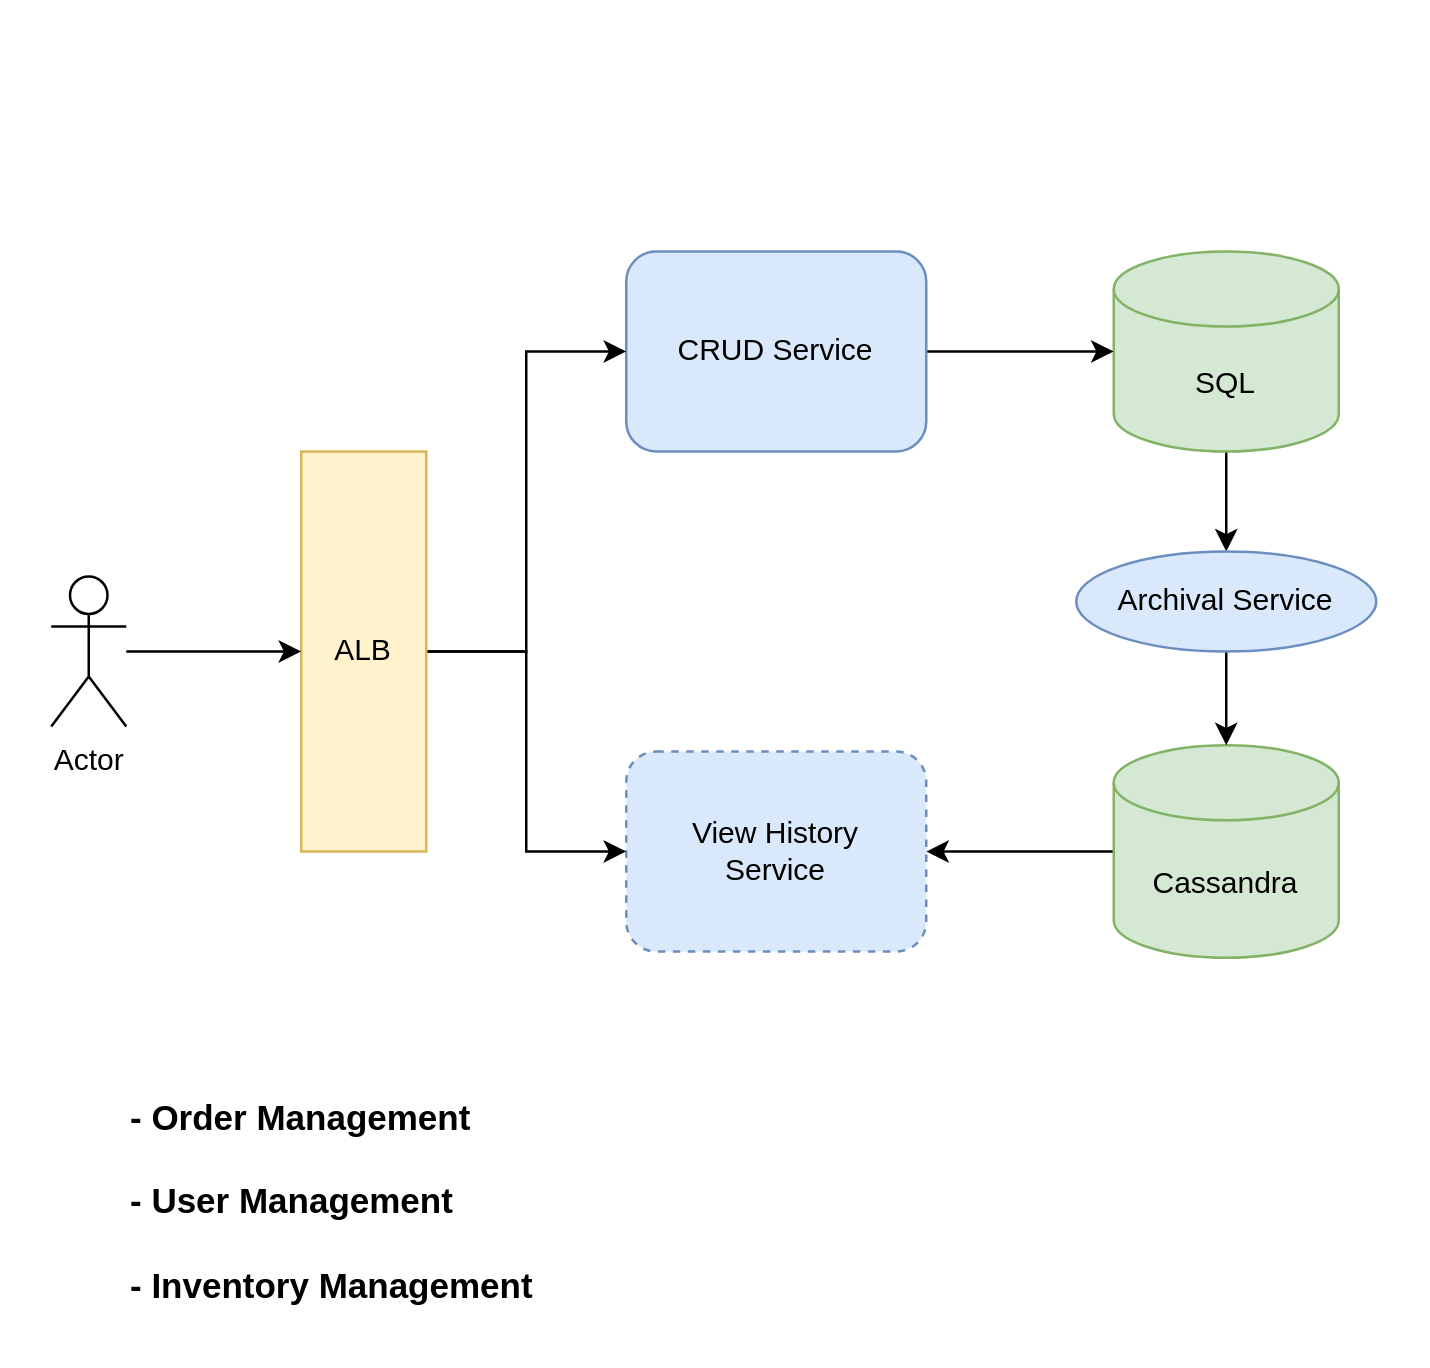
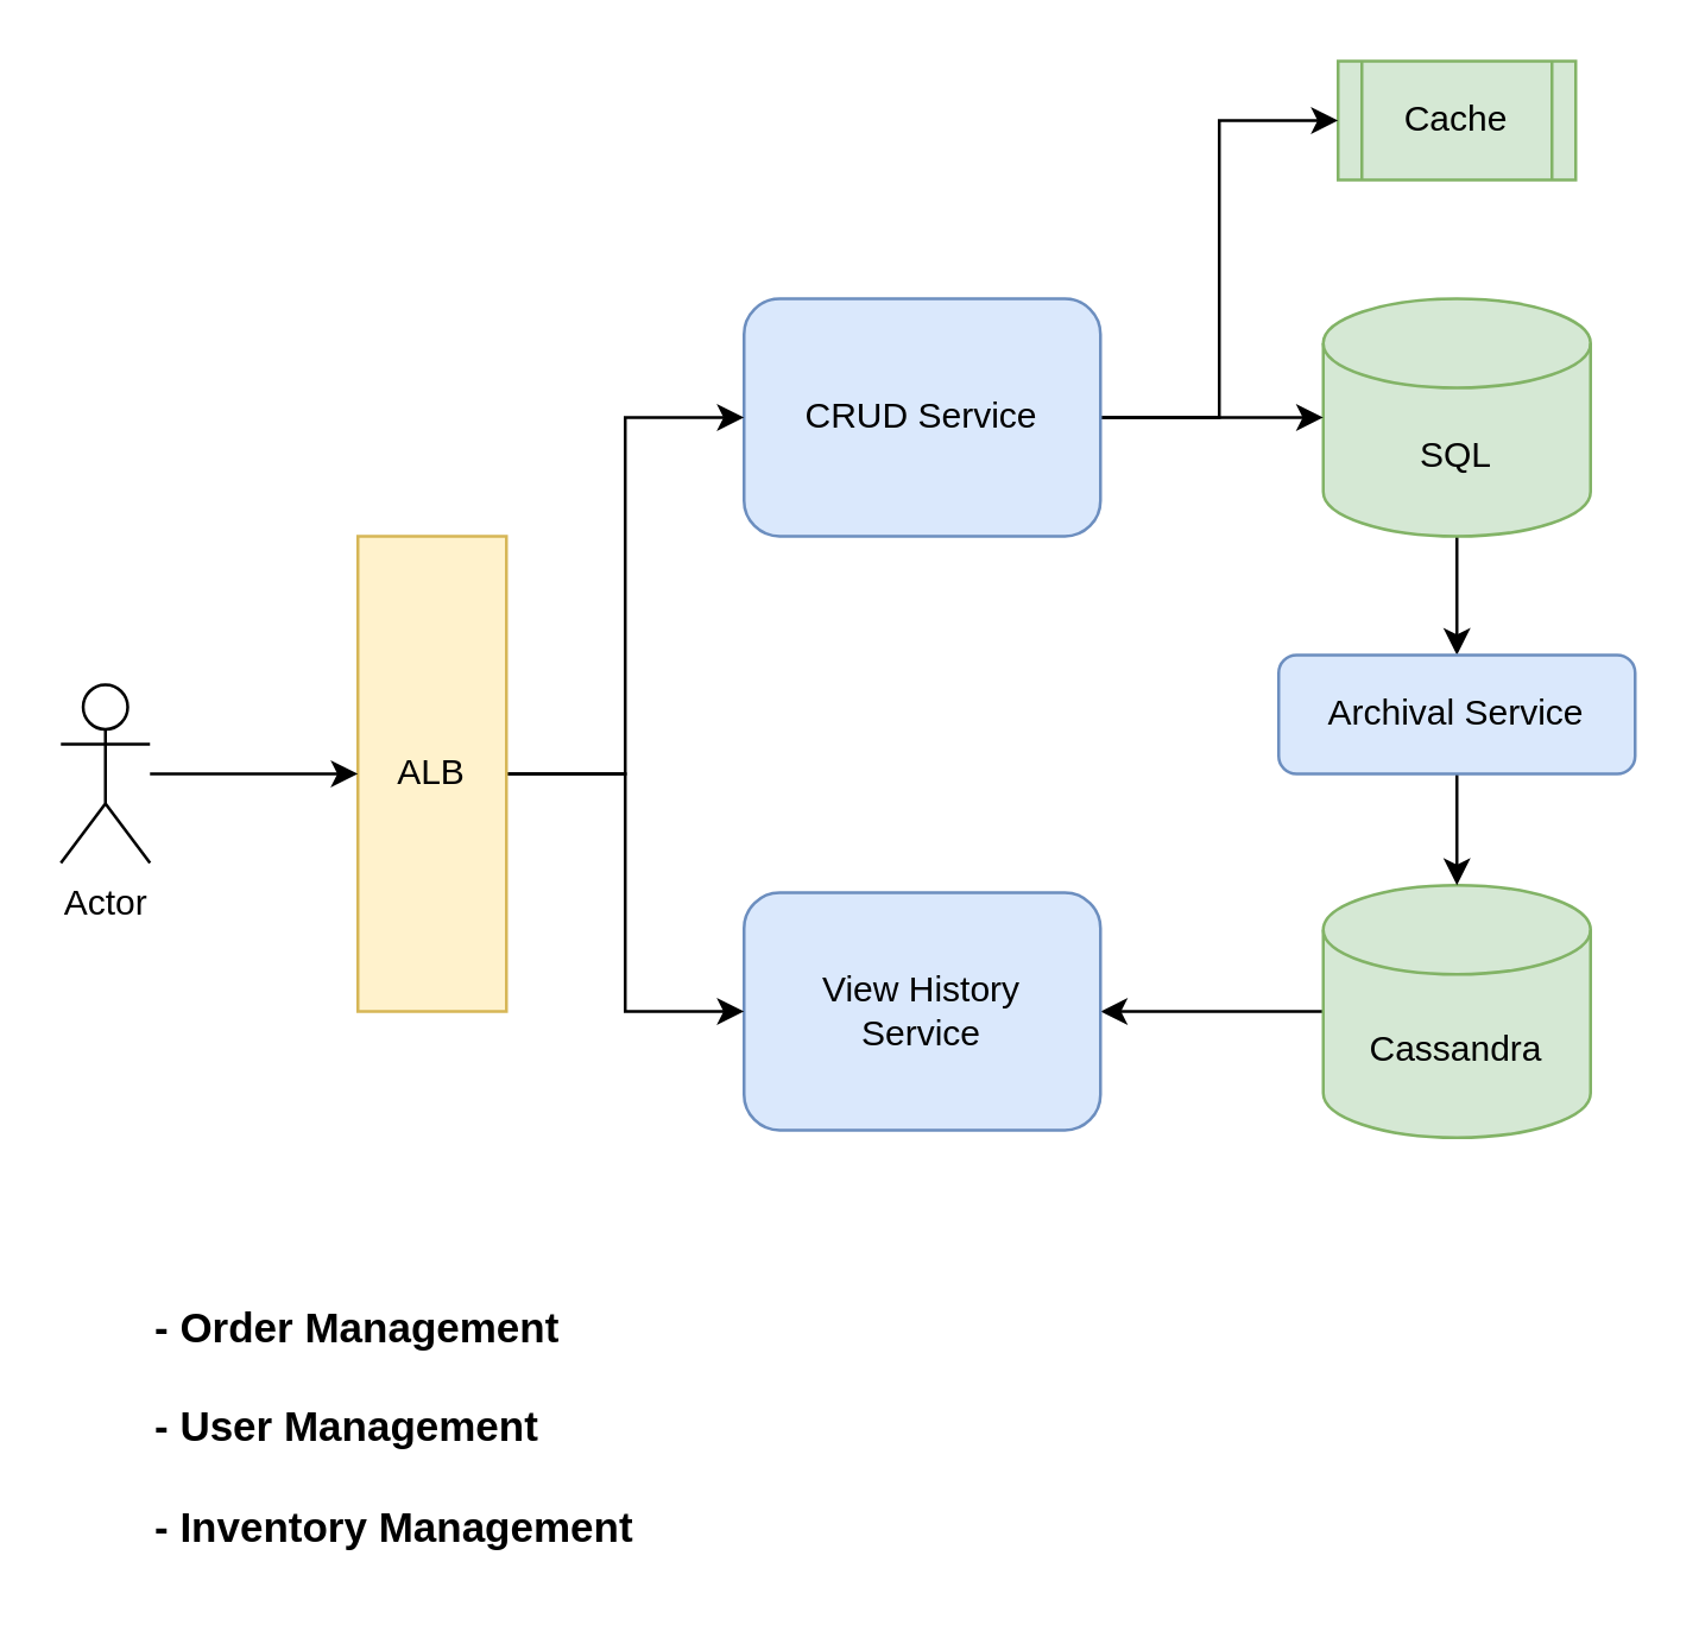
+ <mxCell id="4" value="Cache" style="shape=process;whiteSpace=wrap;html=1;backgroundOutline=1;fillColor=#d5e8d4;strokeColor=#82b366;" vertex="1" parent="1"><mxGeometry x="450" y="20" width="80" height="40" as="geometry" /></mxCell>
+ <mxCell id="8" style="edgeStyle=orthogonalEdgeStyle;rounded=0;orthogonalLoop=1;jettySize=auto;html=1;entryX=0;entryY=0.5;entryDx=0;entryDy=0;" edge="1" parent="1" source="9" target="4"><mxGeometry relative="1" as="geometry" /></mxCell>
- <mxCell id="12" value="Archival Service" style="ellipse;whiteSpace=wrap;html=1;fillColor=#dae8fc;strokeColor=#6c8ebf;" vertex="1" parent="1"><mxGeometry x="430" y="220" width="120" height="40" as="geometry" /></mxCell>
+ <mxCell id="12" value="Archival Service" style="rounded=1;whiteSpace=wrap;html=1;fillColor=#dae8fc;strokeColor=#6c8ebf;" vertex="1" parent="1"><mxGeometry x="430" y="220" width="120" height="40" as="geometry" /></mxCell>
- <mxCell id="10" value="View History &lt;br&gt;Service" style="rounded=1;whiteSpace=wrap;html=1;fillColor=#dae8fc;strokeColor=#6c8ebf;dashed=1;" vertex="1" parent="1"><mxGeometry x="250" y="300" width="120" height="80" as="geometry" /></mxCell>
+ <mxCell id="10" value="View History &lt;br&gt;Service" style="rounded=1;whiteSpace=wrap;html=1;fillColor=#dae8fc;strokeColor=#6c8ebf;" vertex="1" parent="1"><mxGeometry x="250" y="300" width="120" height="80" as="geometry" /></mxCell>
